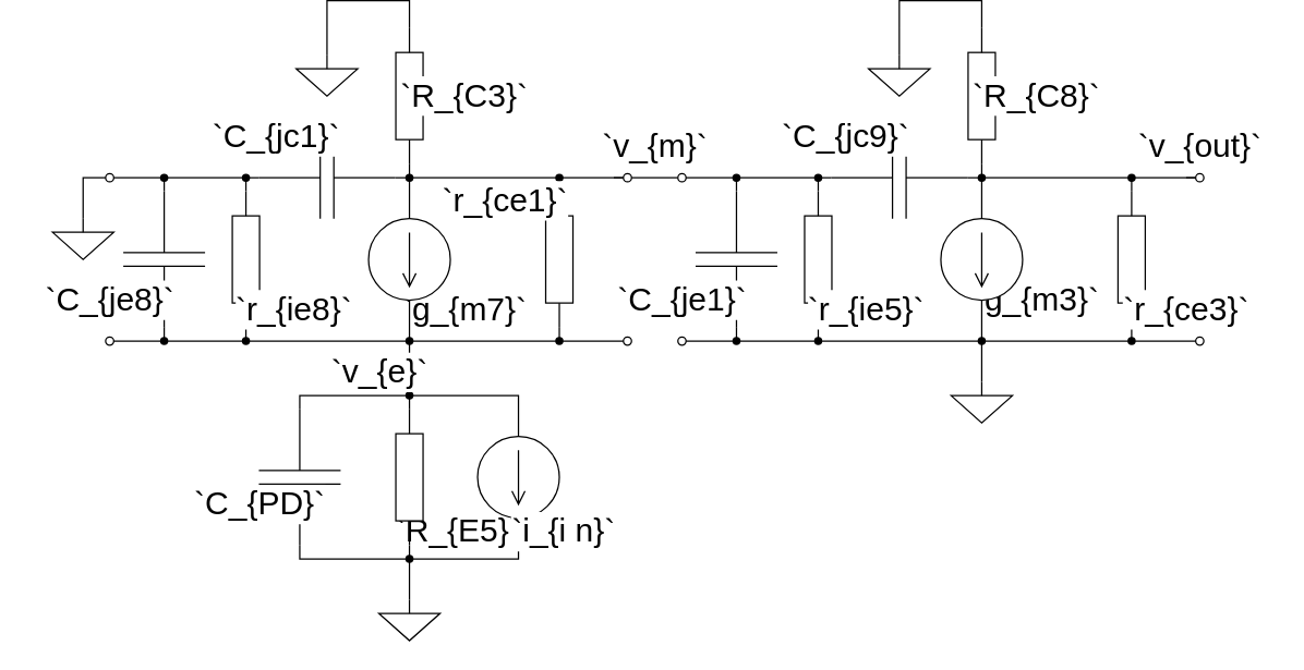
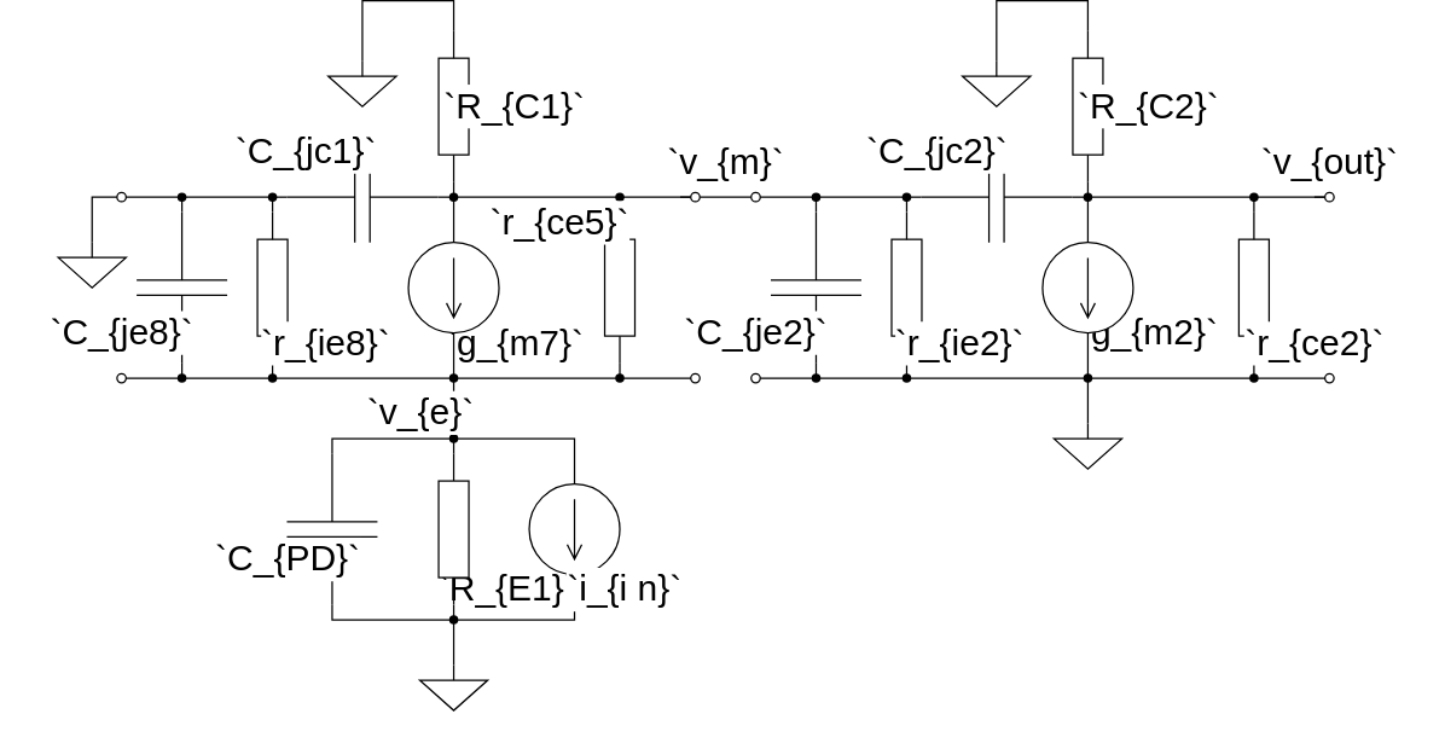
- <mxCell id="103" value="&lt;span style=&quot;font-size: 24px;&quot;&gt;`R_{C3}`&lt;/span&gt;" style="text;html=1;align=center;verticalAlign=middle;resizable=0;points=[];autosize=1;strokeColor=none;fillColor=none;fontSize=11;fontFamily=Helvetica;fontColor=default;labelBackgroundColor=default;" parent="1" vertex="1"><mxGeometry x="280" y="50" width="120" height="40" as="geometry" /></mxCell>
+ <mxCell id="103" value="&lt;span style=&quot;font-size: 24px;&quot;&gt;`R_{C1}`&lt;/span&gt;" style="text;html=1;align=center;verticalAlign=middle;resizable=0;points=[];autosize=1;strokeColor=none;fillColor=none;fontSize=11;fontFamily=Helvetica;fontColor=default;labelBackgroundColor=default;" parent="1" vertex="1"><mxGeometry x="280" y="50" width="120" height="40" as="geometry" /></mxCell>
- <mxCell id="112" value="&lt;span style=&quot;font-size: 24px;&quot;&gt;`R_{C8}`&lt;/span&gt;" style="text;html=1;align=center;verticalAlign=middle;resizable=0;points=[];autosize=1;strokeColor=none;fillColor=none;fontSize=11;fontFamily=Helvetica;fontColor=default;labelBackgroundColor=default;" parent="1" vertex="1"><mxGeometry x="700" y="50" width="120" height="40" as="geometry" /></mxCell>
+ <mxCell id="112" value="&lt;span style=&quot;font-size: 24px;&quot;&gt;`R_{C2}`&lt;/span&gt;" style="text;html=1;align=center;verticalAlign=middle;resizable=0;points=[];autosize=1;strokeColor=none;fillColor=none;fontSize=11;fontFamily=Helvetica;fontColor=default;labelBackgroundColor=default;" parent="1" vertex="1"><mxGeometry x="700" y="50" width="120" height="40" as="geometry" /></mxCell>
- <mxCell id="111" value="&lt;span style=&quot;font-size: 24px;&quot;&gt;`C_{jc9}`&lt;/span&gt;" style="text;html=1;align=center;verticalAlign=middle;resizable=0;points=[];autosize=1;strokeColor=none;fillColor=none;fontSize=11;fontFamily=Helvetica;fontColor=default;labelBackgroundColor=default;" parent="1" vertex="1"><mxGeometry x="560" y="80" width="120" height="40" as="geometry" /></mxCell>
+ <mxCell id="111" value="&lt;span style=&quot;font-size: 24px;&quot;&gt;`C_{jc2}`&lt;/span&gt;" style="text;html=1;align=center;verticalAlign=middle;resizable=0;points=[];autosize=1;strokeColor=none;fillColor=none;fontSize=11;fontFamily=Helvetica;fontColor=default;labelBackgroundColor=default;" parent="1" vertex="1"><mxGeometry x="560" y="80" width="120" height="40" as="geometry" /></mxCell>
- <mxCell id="107" value="&lt;span style=&quot;font-size: 24px;&quot;&gt;`r_{ce1}`&lt;/span&gt;" style="text;html=1;align=center;verticalAlign=middle;resizable=0;points=[];autosize=1;strokeColor=none;fillColor=none;fontSize=11;fontFamily=Helvetica;fontColor=default;labelBackgroundColor=default;" parent="1" vertex="1"><mxGeometry x="310" y="127" width="120" height="40" as="geometry" /></mxCell>
+ <mxCell id="107" value="&lt;span style=&quot;font-size: 24px;&quot;&gt;`r_{ce5}`&lt;/span&gt;" style="text;html=1;align=center;verticalAlign=middle;resizable=0;points=[];autosize=1;strokeColor=none;fillColor=none;fontSize=11;fontFamily=Helvetica;fontColor=default;labelBackgroundColor=default;" parent="1" vertex="1"><mxGeometry x="310" y="127" width="120" height="40" as="geometry" /></mxCell>
- <mxCell id="108" value="&lt;span style=&quot;font-size: 24px;&quot;&gt;`C_{je1}`&lt;/span&gt;" style="text;html=1;align=center;verticalAlign=middle;resizable=0;points=[];autosize=1;strokeColor=none;fillColor=none;fontSize=11;fontFamily=Helvetica;fontColor=default;labelBackgroundColor=default;" parent="1" vertex="1"><mxGeometry x="440" y="200" width="120" height="40" as="geometry" /></mxCell>
+ <mxCell id="108" value="&lt;span style=&quot;font-size: 24px;&quot;&gt;`C_{je2}`&lt;/span&gt;" style="text;html=1;align=center;verticalAlign=middle;resizable=0;points=[];autosize=1;strokeColor=none;fillColor=none;fontSize=11;fontFamily=Helvetica;fontColor=default;labelBackgroundColor=default;" parent="1" vertex="1"><mxGeometry x="440" y="200" width="120" height="40" as="geometry" /></mxCell>
- <mxCell id="3" value="&lt;span style=&quot;font-size: 24px;&quot;&gt;`g_{m3}`&lt;/span&gt;" style="text;html=1;align=center;verticalAlign=middle;resizable=0;points=[];autosize=1;strokeColor=none;fillColor=none;fontSize=11;fontFamily=Helvetica;fontColor=default;labelBackgroundColor=default;" parent="1" vertex="1"><mxGeometry x="700" y="200" width="120" height="40" as="geometry" /></mxCell>
+ <mxCell id="3" value="&lt;span style=&quot;font-size: 24px;&quot;&gt;`g_{m2}`&lt;/span&gt;" style="text;html=1;align=center;verticalAlign=middle;resizable=0;points=[];autosize=1;strokeColor=none;fillColor=none;fontSize=11;fontFamily=Helvetica;fontColor=default;labelBackgroundColor=default;" parent="1" vertex="1"><mxGeometry x="700" y="200" width="120" height="40" as="geometry" /></mxCell>
- <mxCell id="110" value="&lt;span style=&quot;font-size: 24px;&quot;&gt;`r_{ie5}`&lt;/span&gt;" style="text;html=1;align=center;verticalAlign=middle;resizable=0;points=[];autosize=1;strokeColor=none;fillColor=none;fontSize=11;fontFamily=Helvetica;fontColor=default;labelBackgroundColor=default;" parent="1" vertex="1"><mxGeometry x="580" y="207" width="110" height="40" as="geometry" /></mxCell>
+ <mxCell id="110" value="&lt;span style=&quot;font-size: 24px;&quot;&gt;`r_{ie2}`&lt;/span&gt;" style="text;html=1;align=center;verticalAlign=middle;resizable=0;points=[];autosize=1;strokeColor=none;fillColor=none;fontSize=11;fontFamily=Helvetica;fontColor=default;labelBackgroundColor=default;" parent="1" vertex="1"><mxGeometry x="580" y="207" width="110" height="40" as="geometry" /></mxCell>
- <mxCell id="109" value="&lt;span style=&quot;font-size: 24px;&quot;&gt;`r_{ce3}`&lt;/span&gt;" style="text;html=1;align=center;verticalAlign=middle;resizable=0;points=[];autosize=1;strokeColor=none;fillColor=none;fontSize=11;fontFamily=Helvetica;fontColor=default;labelBackgroundColor=default;" parent="1" vertex="1"><mxGeometry x="810" y="207" width="120" height="40" as="geometry" /></mxCell>
+ <mxCell id="109" value="&lt;span style=&quot;font-size: 24px;&quot;&gt;`r_{ce2}`&lt;/span&gt;" style="text;html=1;align=center;verticalAlign=middle;resizable=0;points=[];autosize=1;strokeColor=none;fillColor=none;fontSize=11;fontFamily=Helvetica;fontColor=default;labelBackgroundColor=default;" parent="1" vertex="1"><mxGeometry x="810" y="207" width="120" height="40" as="geometry" /></mxCell>
- <mxCell id="2" value="&lt;span style=&quot;font-size: 24px;&quot;&gt;`R_{E5}`&lt;/span&gt;" style="text;html=1;align=center;verticalAlign=middle;resizable=0;points=[];autosize=1;strokeColor=none;fillColor=none;fontSize=11;fontFamily=Helvetica;fontColor=default;labelBackgroundColor=default;" parent="1" vertex="1"><mxGeometry x="274.5" y="370" width="120" height="40" as="geometry" /></mxCell>
+ <mxCell id="2" value="&lt;span style=&quot;font-size: 24px;&quot;&gt;`R_{E1}`&lt;/span&gt;" style="text;html=1;align=center;verticalAlign=middle;resizable=0;points=[];autosize=1;strokeColor=none;fillColor=none;fontSize=11;fontFamily=Helvetica;fontColor=default;labelBackgroundColor=default;" parent="1" vertex="1"><mxGeometry x="274.5" y="370" width="120" height="40" as="geometry" /></mxCell>
